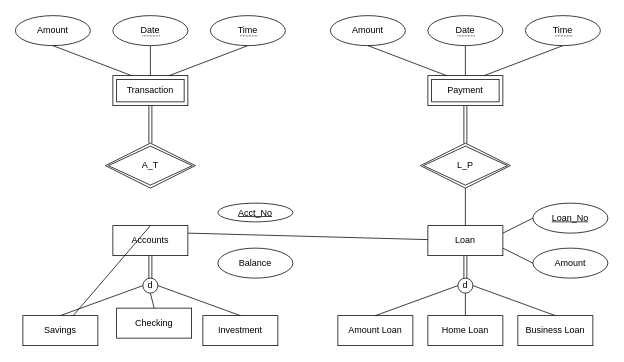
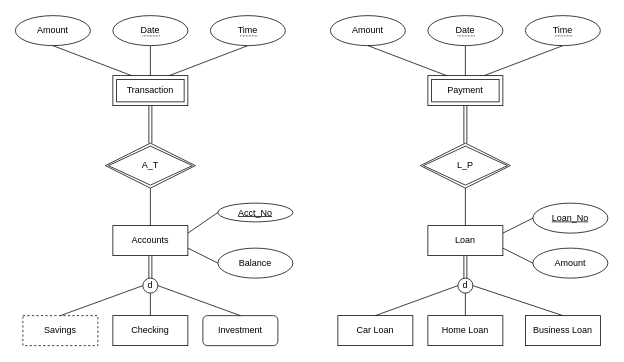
- <mxCell id="38" value="" style="endArrow=none;html=1;rounded=0;exitX=1;exitY=0.25;exitDx=0;exitDy=0;" edge="1" parent="1" source="2" target="3"><mxGeometry relative="1" as="geometry"><mxPoint x="320" y="290" as="sourcePoint" /><mxPoint x="480" y="290" as="targetPoint" /></mxGeometry></mxCell>
+ <mxCell id="38" value="" style="endArrow=none;html=1;rounded=0;exitX=1;exitY=0.25;exitDx=0;exitDy=0;entryX=0;entryY=0.5;entryDx=0;entryDy=0;" edge="1" parent="1" source="2" target="36"><mxGeometry relative="1" as="geometry"><mxPoint x="320" y="290" as="sourcePoint" /><mxPoint x="480" y="290" as="targetPoint" /></mxGeometry></mxCell>
+ <mxCell id="39" value="" style="endArrow=none;html=1;rounded=0;exitX=1;exitY=0.75;exitDx=0;exitDy=0;entryX=0;entryY=0.5;entryDx=0;entryDy=0;" edge="1" parent="1" source="2" target="37"><mxGeometry relative="1" as="geometry"><mxPoint x="320" y="290" as="sourcePoint" /><mxPoint x="480" y="290" as="targetPoint" /></mxGeometry></mxCell>
- <mxCell id="27" value="" style="endArrow=none;html=1;rounded=0;exitX=0.5;exitY=0;exitDx=0;exitDy=0;" edge="1" parent="1" source="2" target="15"><mxGeometry relative="1" as="geometry"><mxPoint x="210" y="300" as="sourcePoint" /><mxPoint x="370" y="300" as="targetPoint" /></mxGeometry></mxCell>
+ <mxCell id="27" value="" style="endArrow=none;html=1;rounded=0;entryX=0.5;entryY=1;entryDx=0;entryDy=0;exitX=0.5;exitY=0;exitDx=0;exitDy=0;" edge="1" parent="1" source="2" target="25"><mxGeometry relative="1" as="geometry"><mxPoint x="210" y="300" as="sourcePoint" /><mxPoint x="370" y="300" as="targetPoint" /></mxGeometry></mxCell>
- <mxCell id="14" value="Checking" style="whiteSpace=wrap;html=1;align=center;" vertex="1" parent="1"><mxGeometry x="155" y="410" width="100" height="40" as="geometry" /></mxCell>
+ <mxCell id="14" value="Checking" style="whiteSpace=wrap;html=1;align=center;" vertex="1" parent="1"><mxGeometry x="150" y="420" width="100" height="40" as="geometry" /></mxCell>
- <mxCell id="15" value="Savings" style="whiteSpace=wrap;html=1;align=center;" vertex="1" parent="1"><mxGeometry x="30" y="420" width="100" height="40" as="geometry" /></mxCell>
+ <mxCell id="15" value="Savings" style="whiteSpace=wrap;html=1;align=center;dashed=1;" vertex="1" parent="1"><mxGeometry x="30" y="420" width="100" height="40" as="geometry" /></mxCell>
- <mxCell id="16" value="Investment" style="whiteSpace=wrap;html=1;align=center;" vertex="1" parent="1"><mxGeometry x="270" y="420" width="100" height="40" as="geometry" /></mxCell>
+ <mxCell id="16" value="Investment" style="whiteSpace=wrap;html=1;align=center;rounded=1;" vertex="1" parent="1"><mxGeometry x="270" y="420" width="100" height="40" as="geometry" /></mxCell>
- <mxCell id="7" value="Amount Loan" style="whiteSpace=wrap;html=1;align=center;" vertex="1" parent="1"><mxGeometry x="450" y="420" width="100" height="40" as="geometry" /></mxCell>
+ <mxCell id="7" value="Car Loan" style="whiteSpace=wrap;html=1;align=center;" vertex="1" parent="1"><mxGeometry x="450" y="420" width="100" height="40" as="geometry" /></mxCell>
- <mxCell id="8" value="Business Loan" style="whiteSpace=wrap;html=1;align=center;" vertex="1" parent="1"><mxGeometry x="690" y="420" width="100" height="40" as="geometry" /></mxCell>
+ <mxCell id="8" value="Business Loan" style="whiteSpace=wrap;html=1;align=center;" vertex="1" parent="1"><mxGeometry x="700" y="420" width="100" height="40" as="geometry" /></mxCell>
